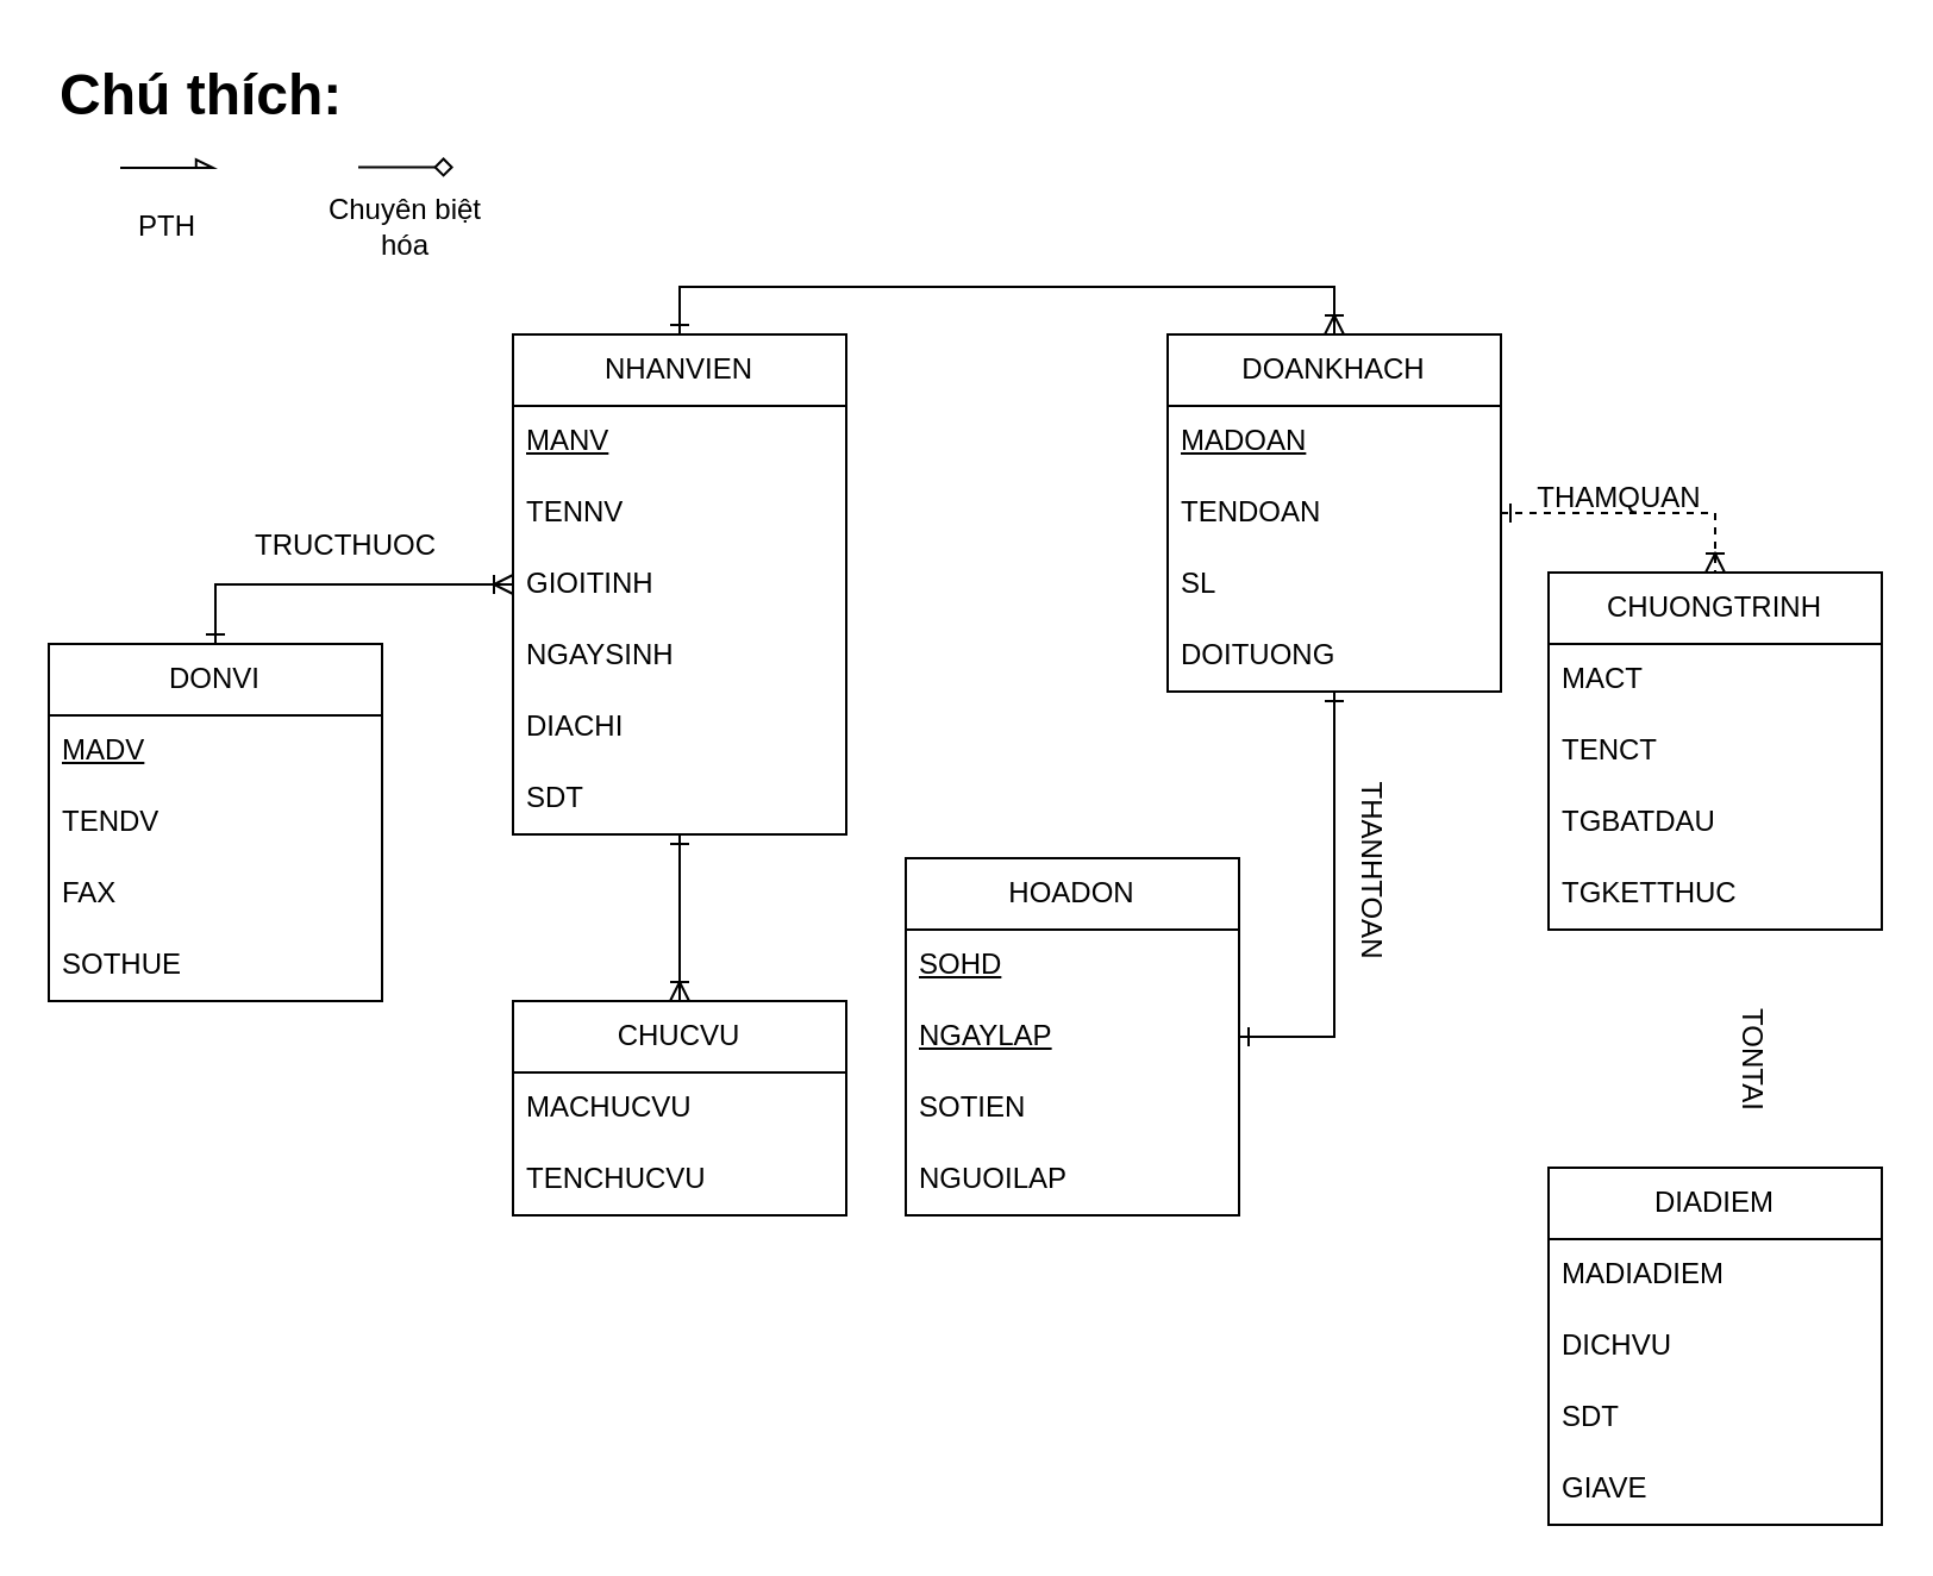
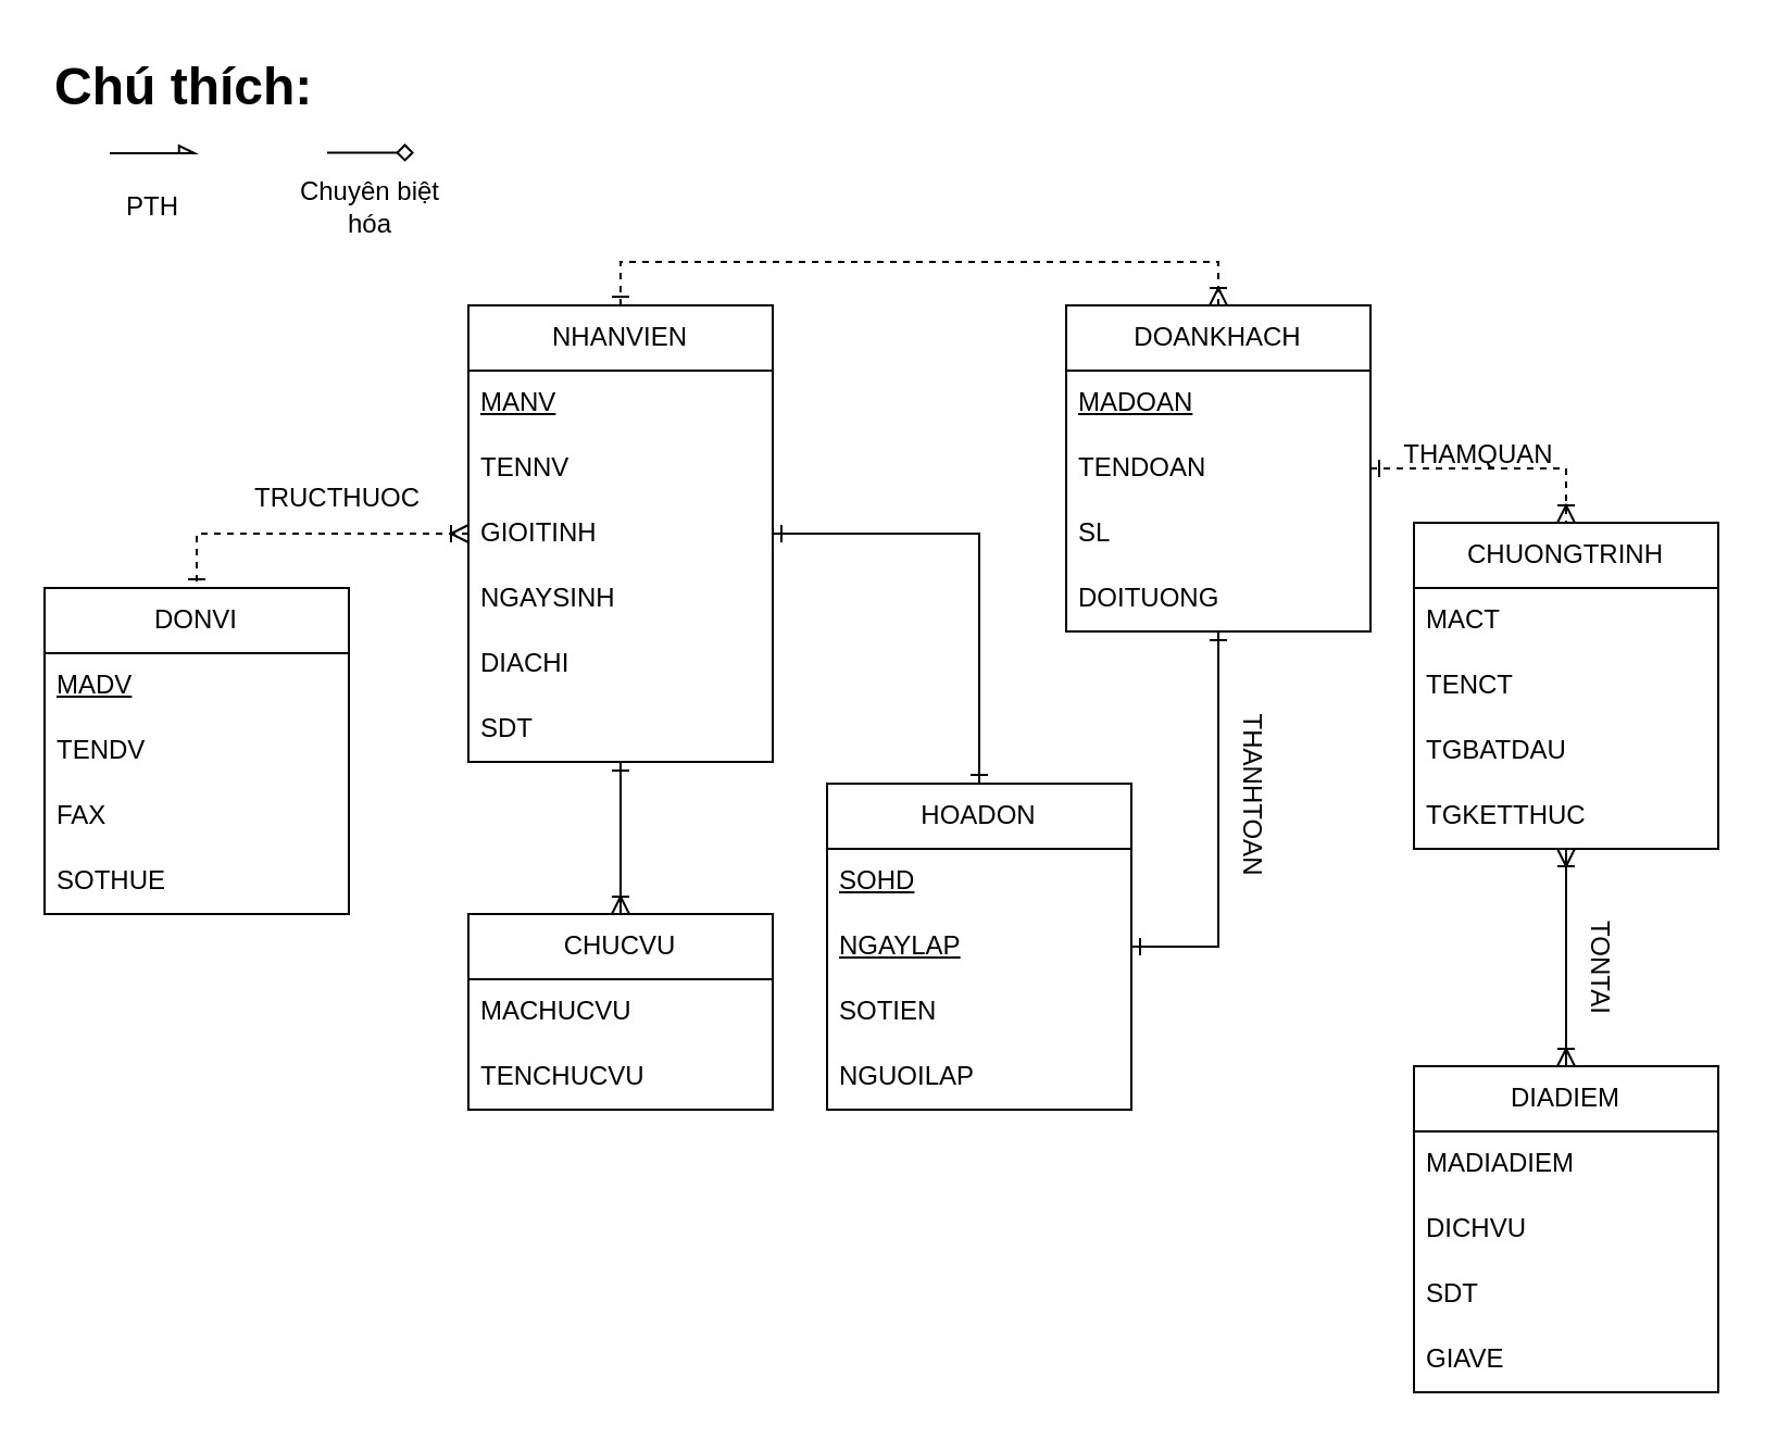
- <mxCell id="11" style="edgeStyle=orthogonalEdgeStyle;rounded=0;orthogonalLoop=1;jettySize=auto;html=1;exitX=0.5;exitY=0;exitDx=0;exitDy=0;entryX=0.5;entryY=0;entryDx=0;entryDy=0;endArrow=ERone;endFill=0;startArrow=ERoneToMany;startFill=0;" edge="1" parent="1" source="13" target="4"><mxGeometry relative="1" as="geometry" /></mxCell>
+ <mxCell id="11" style="edgeStyle=orthogonalEdgeStyle;rounded=0;orthogonalLoop=1;jettySize=auto;html=1;exitX=0.5;exitY=0;exitDx=0;exitDy=0;entryX=0.5;entryY=0;entryDx=0;entryDy=0;endArrow=ERone;endFill=0;startArrow=ERoneToMany;startFill=0;dashed=1;" edge="1" parent="1" source="13" target="4"><mxGeometry relative="1" as="geometry" /></mxCell>
- <mxCell id="50" value="TRUCTHUOC" style="text;html=1;strokeColor=none;fillColor=none;align=center;verticalAlign=middle;whiteSpace=wrap;rounded=0;" vertex="1" parent="1"><mxGeometry x="100" y="214" width="90" height="30" as="geometry" /></mxCell>
+ <mxCell id="50" value="TRUCTHUOC" style="text;html=1;strokeColor=none;fillColor=none;align=center;verticalAlign=middle;whiteSpace=wrap;rounded=0;" vertex="1" parent="1"><mxGeometry x="110" y="214" width="90" height="30" as="geometry" /></mxCell>
- <mxCell id="3" style="edgeStyle=orthogonalEdgeStyle;rounded=0;orthogonalLoop=1;jettySize=auto;html=1;exitX=0;exitY=0.5;exitDx=0;exitDy=0;entryX=0.5;entryY=0;entryDx=0;entryDy=0;endArrow=ERone;endFill=0;startArrow=ERoneToMany;startFill=0;" edge="1" parent="1" source="4" target="18"><mxGeometry relative="1" as="geometry" /></mxCell>
+ <mxCell id="3" style="edgeStyle=orthogonalEdgeStyle;rounded=0;orthogonalLoop=1;jettySize=auto;html=1;exitX=0;exitY=0.5;exitDx=0;exitDy=0;entryX=0.5;entryY=0;entryDx=0;entryDy=0;endArrow=ERone;endFill=0;startArrow=ERoneToMany;startFill=0;dashed=1;" edge="1" parent="1" source="4" target="18"><mxGeometry relative="1" as="geometry" /></mxCell>
+ <mxCell id="38" style="edgeStyle=orthogonalEdgeStyle;rounded=0;orthogonalLoop=1;jettySize=auto;html=1;exitX=0.5;exitY=0;exitDx=0;exitDy=0;entryX=1;entryY=0.5;entryDx=0;entryDy=0;endArrow=ERone;endFill=0;startArrow=ERone;startFill=0;" edge="1" parent="1" source="40" target="4"><mxGeometry relative="1" as="geometry" /></mxCell>
+ <mxCell id="32" style="edgeStyle=orthogonalEdgeStyle;rounded=0;orthogonalLoop=1;jettySize=auto;html=1;exitX=0.5;exitY=0;exitDx=0;exitDy=0;entryX=0.5;entryY=1;entryDx=0;entryDy=0;endArrow=ERoneToMany;endFill=0;startArrow=ERoneToMany;startFill=0;" edge="1" parent="1" source="33" target="27"><mxGeometry relative="1" as="geometry" /></mxCell>
